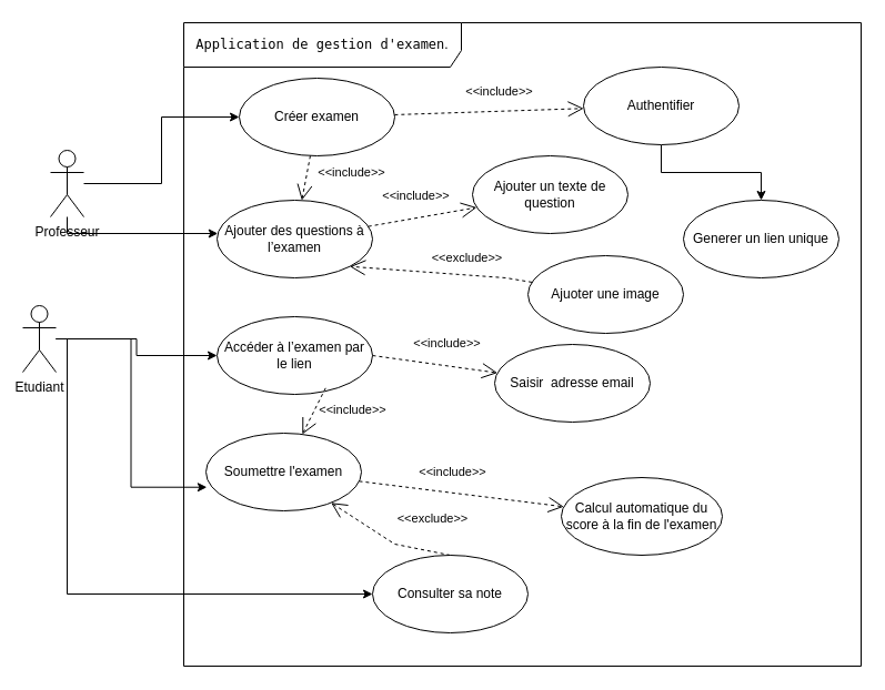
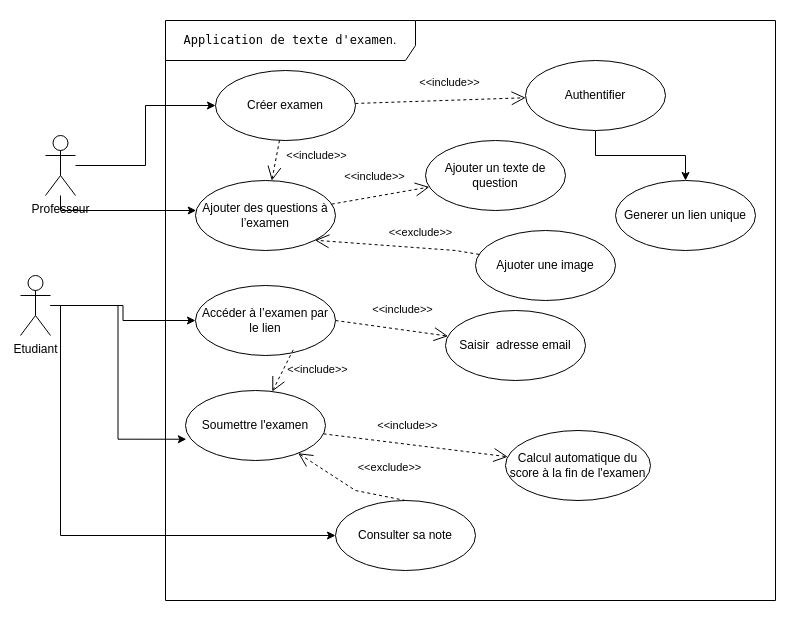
- <mxCell id="36" value="&lt;code data-end=&quot;913&quot; data-start=&quot;880&quot;&gt;Application de gestion d'examen&lt;/code&gt;." style="shape=umlFrame;whiteSpace=wrap;html=1;pointerEvents=0;width=250;height=40;" vertex="1" parent="1"><mxGeometry x="165" y="20" width="610" height="580" as="geometry" /></mxCell>
+ <mxCell id="36" value="&lt;code data-end=&quot;913&quot; data-start=&quot;880&quot;&gt;Application de texte d'examen&lt;/code&gt;." style="shape=umlFrame;whiteSpace=wrap;html=1;pointerEvents=0;width=250;height=40;" vertex="1" parent="1"><mxGeometry x="165" y="20" width="610" height="580" as="geometry" /></mxCell>
